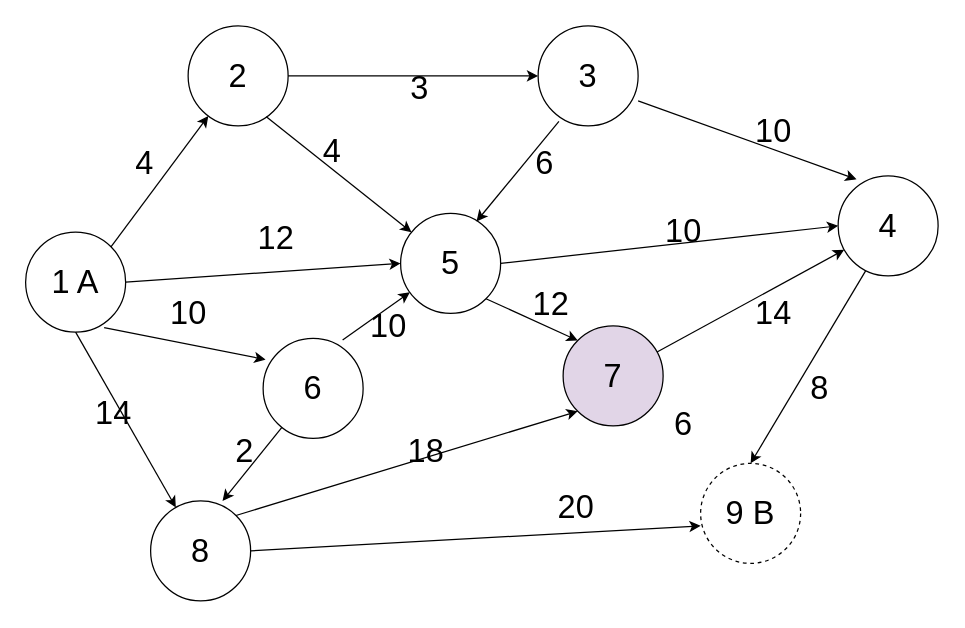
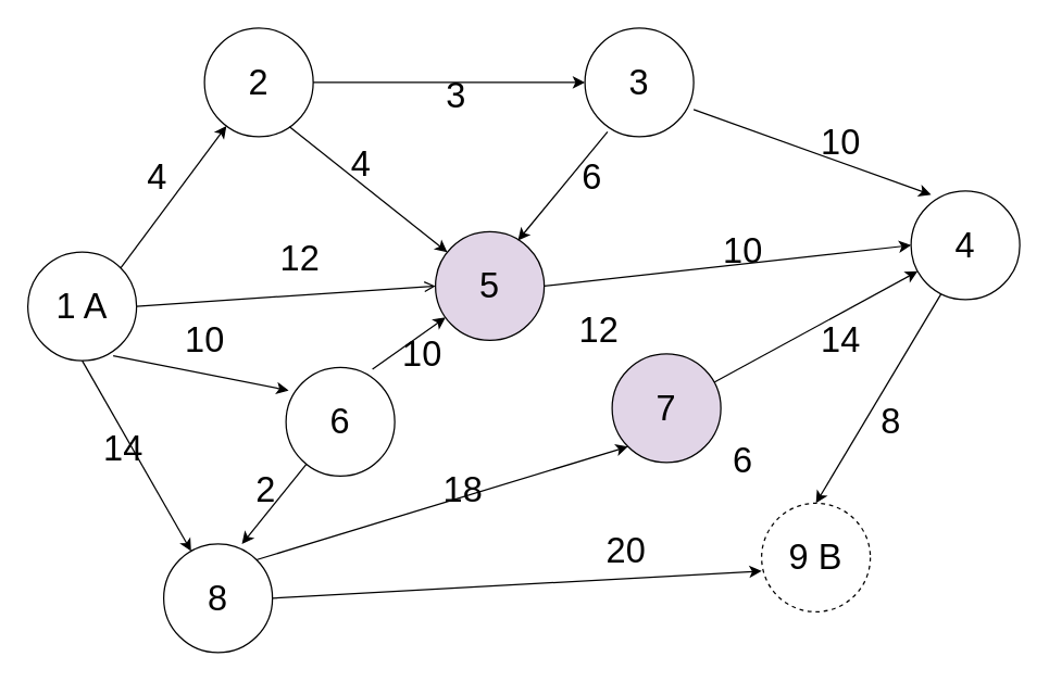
- <mxCell id="5" value="5" style="ellipse;whiteSpace=wrap;html=1;aspect=fixed;strokeWidth=1;fontSize=26;" vertex="1" parent="1"><mxGeometry x="320" y="170" width="80" height="80" as="geometry" /></mxCell>
+ <mxCell id="5" value="5" style="ellipse;whiteSpace=wrap;html=1;aspect=fixed;strokeWidth=1;fontSize=26;fillColor=#e1d5e7;" vertex="1" parent="1"><mxGeometry x="320" y="170" width="80" height="80" as="geometry" /></mxCell>
- <mxCell id="17" value="" style="endArrow=classic;html=1;strokeWidth=1;fontSize=26;exitX=1;exitY=0.5;exitDx=0;exitDy=0;entryX=0;entryY=0.5;entryDx=0;entryDy=0;" edge="1" parent="1" source="3" target="5"><mxGeometry width="50" height="50" relative="1" as="geometry"><mxPoint x="550" y="280" as="sourcePoint" /><mxPoint x="600" y="230" as="targetPoint" /></mxGeometry></mxCell>
+ <mxCell id="17" value="" style="endArrow=open;html=1;strokeWidth=1;fontSize=26;exitX=1;exitY=0.5;exitDx=0;exitDy=0;entryX=0;entryY=0.5;entryDx=0;entryDy=0;" edge="1" parent="1" source="3" target="5"><mxGeometry width="50" height="50" relative="1" as="geometry"><mxPoint x="550" y="280" as="sourcePoint" /><mxPoint x="600" y="230" as="targetPoint" /></mxGeometry></mxCell>
- <mxCell id="23" value="" style="endArrow=classic;html=1;strokeWidth=1;fontSize=26;exitX=1;exitY=1;exitDx=0;exitDy=0;entryX=0;entryY=0;entryDx=0;entryDy=0;" edge="1" parent="1" source="5" target="10"><mxGeometry width="50" height="50" relative="1" as="geometry"><mxPoint x="550" y="280" as="sourcePoint" /><mxPoint x="600" y="230" as="targetPoint" /></mxGeometry></mxCell>
